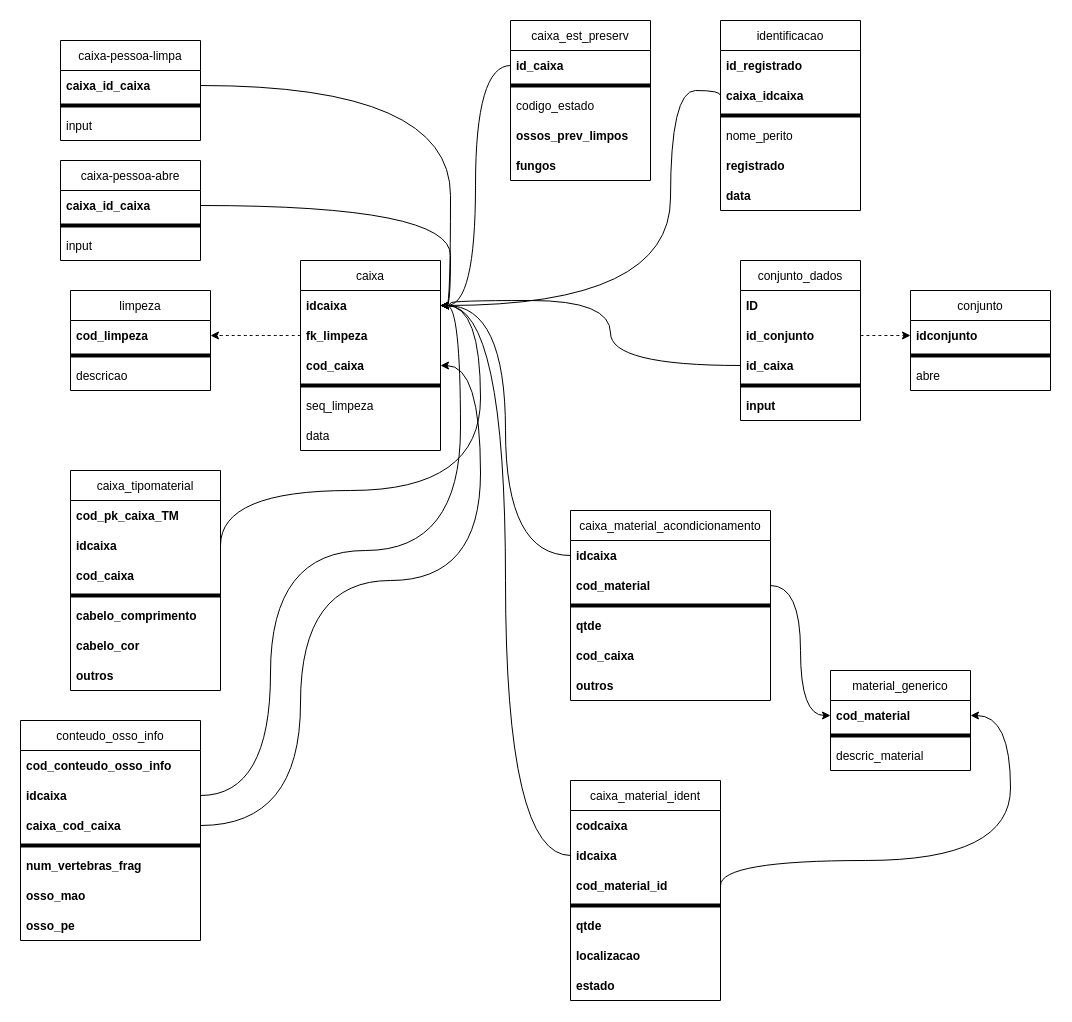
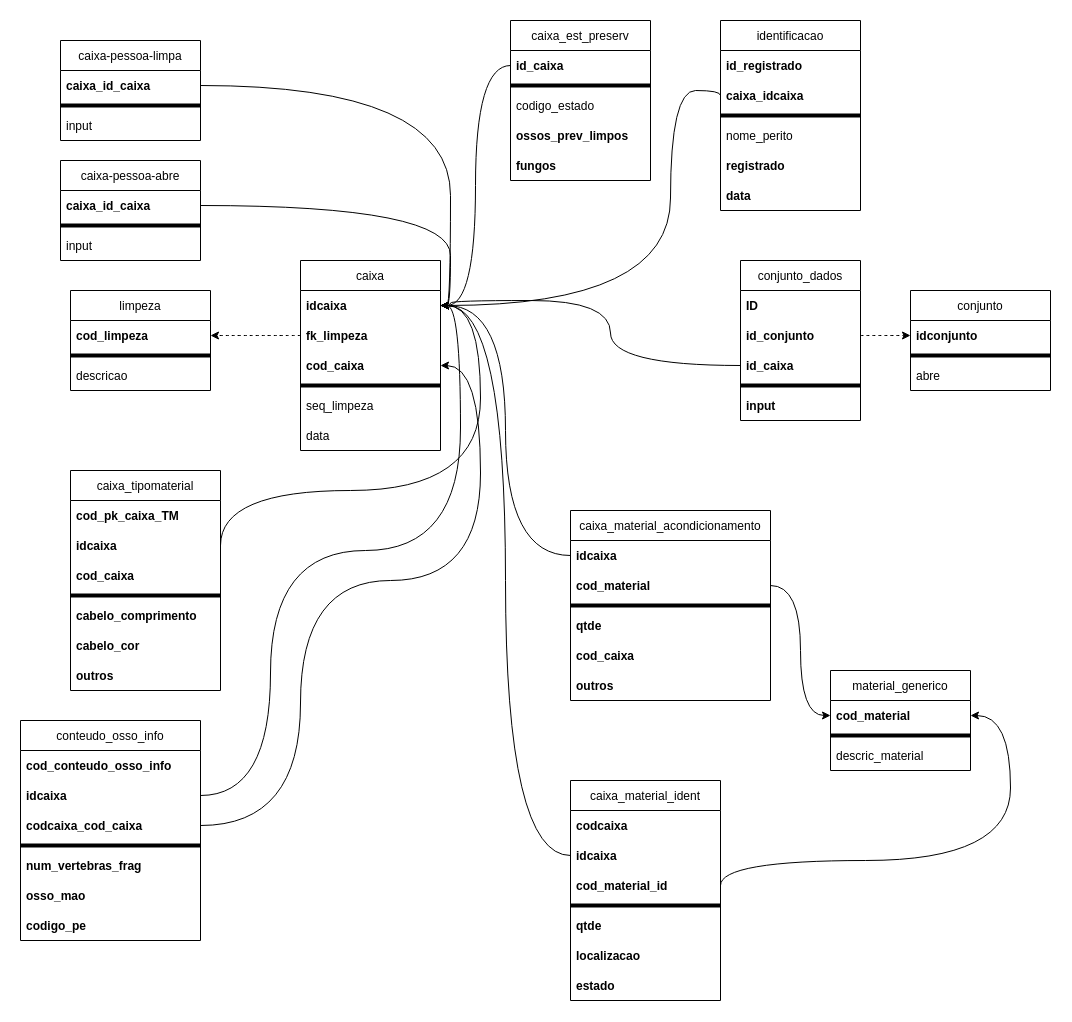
- <mxCell id="78" value="caixa_cod_caixa" style="text;strokeColor=none;fillColor=none;align=left;verticalAlign=middle;spacingLeft=4;spacingRight=4;overflow=hidden;points=[[0,0.5],[1,0.5]];portConstraint=eastwest;rotatable=0;fontStyle=1" vertex="1" parent="75"><mxGeometry y="90" width="180" height="30" as="geometry" /></mxCell>
+ <mxCell id="78" value="codcaixa_cod_caixa" style="text;strokeColor=none;fillColor=none;align=left;verticalAlign=middle;spacingLeft=4;spacingRight=4;overflow=hidden;points=[[0,0.5],[1,0.5]];portConstraint=eastwest;rotatable=0;fontStyle=1" vertex="1" parent="75"><mxGeometry y="90" width="180" height="30" as="geometry" /></mxCell>
- <mxCell id="82" value="osso_pe" style="text;strokeColor=none;fillColor=none;align=left;verticalAlign=middle;spacingLeft=4;spacingRight=4;overflow=hidden;points=[[0,0.5],[1,0.5]];portConstraint=eastwest;rotatable=0;fontStyle=1" vertex="1" parent="75"><mxGeometry y="190" width="180" height="30" as="geometry" /></mxCell>
+ <mxCell id="82" value="codigo_pe" style="text;strokeColor=none;fillColor=none;align=left;verticalAlign=middle;spacingLeft=4;spacingRight=4;overflow=hidden;points=[[0,0.5],[1,0.5]];portConstraint=eastwest;rotatable=0;fontStyle=1" vertex="1" parent="75"><mxGeometry y="190" width="180" height="30" as="geometry" /></mxCell>
